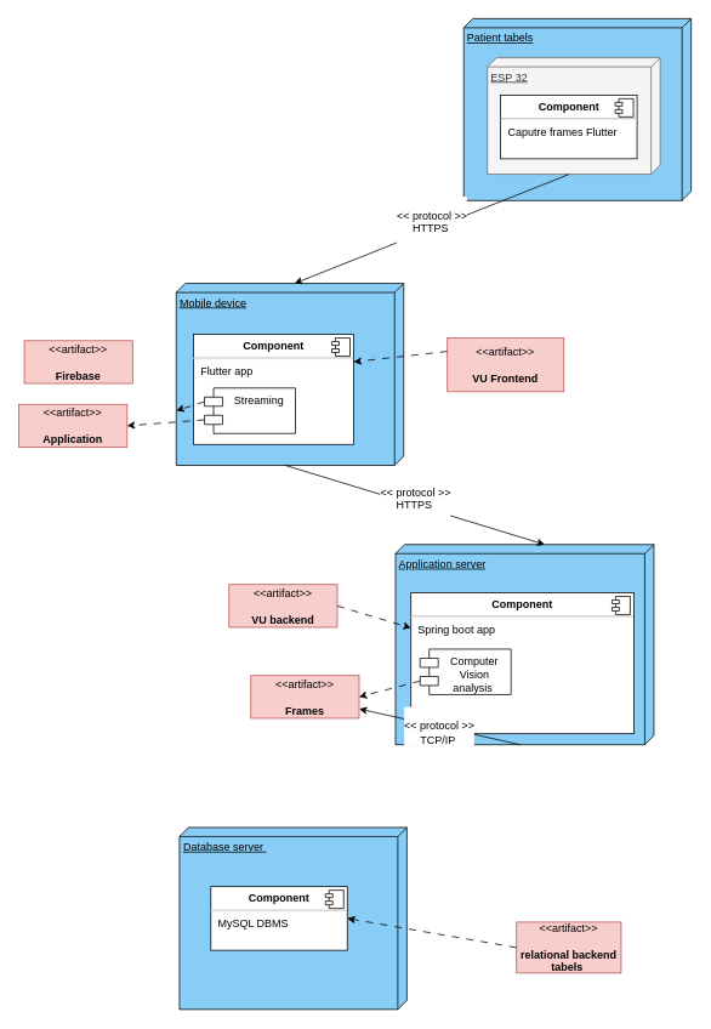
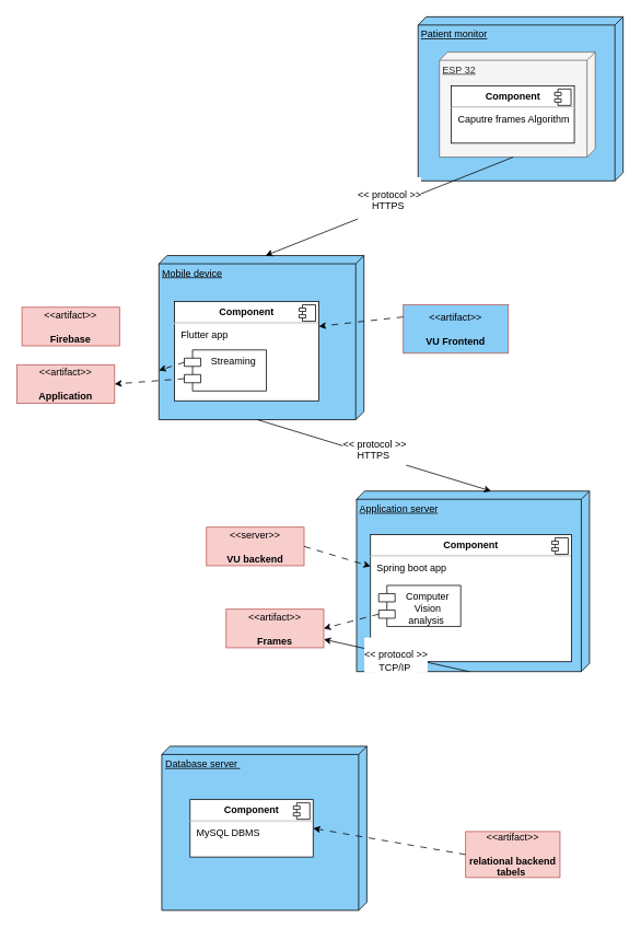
- <mxCell id="2" value="Patient tabels" style="verticalAlign=top;align=left;spacingTop=8;spacingLeft=2;spacingRight=12;shape=cube;size=10;direction=south;fontStyle=4;html=1;whiteSpace=wrap;fillColor=#88CDF6;fontSize=12;" parent="1" vertex="1"><mxGeometry x="509" y="20" width="250" height="200" as="geometry" /></mxCell>
+ <mxCell id="2" value="Patient monitor" style="verticalAlign=top;align=left;spacingTop=8;spacingLeft=2;spacingRight=12;shape=cube;size=10;direction=south;fontStyle=4;html=1;whiteSpace=wrap;fillColor=#88CDF6;fontSize=12;" parent="1" vertex="1"><mxGeometry x="509" y="20" width="250" height="200" as="geometry" /></mxCell>
- <mxCell id="11" value="&lt;p style=&quot;margin: 6px 0px 0px; text-align: center; font-size: 12px;&quot;&gt;&lt;b style=&quot;font-size: 12px;&quot;&gt;Component&lt;/b&gt;&lt;/p&gt;&lt;hr style=&quot;font-size: 12px;&quot;&gt;&lt;p style=&quot;margin: 0px 0px 0px 8px; font-size: 12px;&quot;&gt;Caputre frames Flutter&lt;/p&gt;" style="align=left;overflow=fill;html=1;dropTarget=0;whiteSpace=wrap;fontSize=12;" parent="1" vertex="1"><mxGeometry x="549.5" y="104" width="150" height="70" as="geometry" /></mxCell>
+ <mxCell id="11" value="&lt;p style=&quot;margin: 6px 0px 0px; text-align: center; font-size: 12px;&quot;&gt;&lt;b style=&quot;font-size: 12px;&quot;&gt;Component&lt;/b&gt;&lt;/p&gt;&lt;hr style=&quot;font-size: 12px;&quot;&gt;&lt;p style=&quot;margin: 0px 0px 0px 8px; font-size: 12px;&quot;&gt;Caputre frames Algorithm&lt;/p&gt;" style="align=left;overflow=fill;html=1;dropTarget=0;whiteSpace=wrap;fontSize=12;" parent="1" vertex="1"><mxGeometry x="549.5" y="104" width="150" height="70" as="geometry" /></mxCell>
- <mxCell id="15" value="&amp;lt;&amp;lt;artifact&amp;gt;&amp;gt;&lt;br style=&quot;font-size: 12px;&quot;&gt;&lt;br style=&quot;font-size: 12px;&quot;&gt;&lt;b style=&quot;font-size: 12px;&quot;&gt;VU Frontend&lt;/b&gt;" style="html=1;align=center;verticalAlign=middle;dashed=0;whiteSpace=wrap;fillColor=#f8cecc;strokeColor=#b85450;fontSize=12;" parent="1" vertex="1"><mxGeometry x="491" y="371" width="128" height="59" as="geometry" /></mxCell>
+ <mxCell id="15" value="&amp;lt;&amp;lt;artifact&amp;gt;&amp;gt;&lt;br style=&quot;font-size: 12px;&quot;&gt;&lt;br style=&quot;font-size: 12px;&quot;&gt;&lt;b style=&quot;font-size: 12px;&quot;&gt;VU Frontend&lt;/b&gt;" style="html=1;align=center;verticalAlign=middle;dashed=0;whiteSpace=wrap;fillColor=#88cdf6;strokeColor=#b85450;fontSize=12;" parent="1" vertex="1"><mxGeometry x="491" y="371" width="128" height="59" as="geometry" /></mxCell>
- <mxCell id="10" value="&amp;lt;&amp;lt;artifact&amp;gt;&amp;gt;&lt;br style=&quot;font-size: 12px;&quot;&gt;&lt;br style=&quot;font-size: 12px;&quot;&gt;&lt;b style=&quot;font-size: 12px;&quot;&gt;VU backend&lt;/b&gt;" style="html=1;align=center;verticalAlign=middle;dashed=0;whiteSpace=wrap;fillColor=#f8cecc;strokeColor=#b85450;fontSize=12;" parent="1" vertex="1"><mxGeometry x="251" y="642" width="119" height="47" as="geometry" /></mxCell>
+ <mxCell id="10" value="&amp;lt;&amp;lt;server&amp;gt;&amp;gt;&lt;br style=&quot;font-size: 12px;&quot;&gt;&lt;br style=&quot;font-size: 12px;&quot;&gt;&lt;b style=&quot;font-size: 12px;&quot;&gt;VU backend&lt;/b&gt;" style="html=1;align=center;verticalAlign=middle;dashed=0;whiteSpace=wrap;fillColor=#f8cecc;strokeColor=#b85450;fontSize=12;" parent="1" vertex="1"><mxGeometry x="251" y="642" width="119" height="47" as="geometry" /></mxCell>
